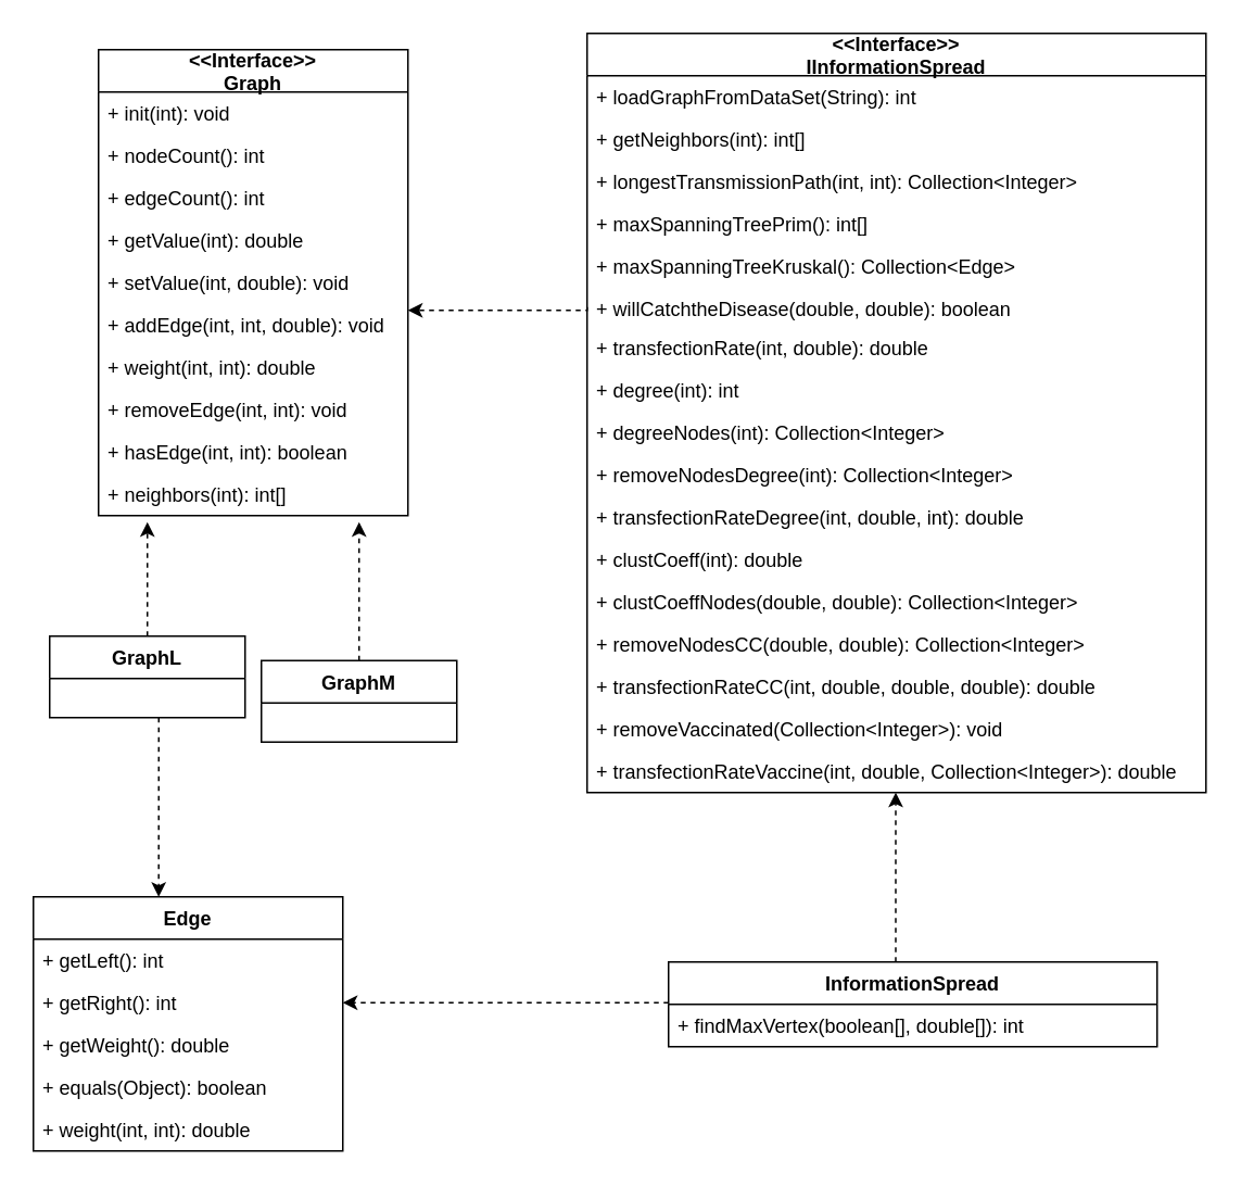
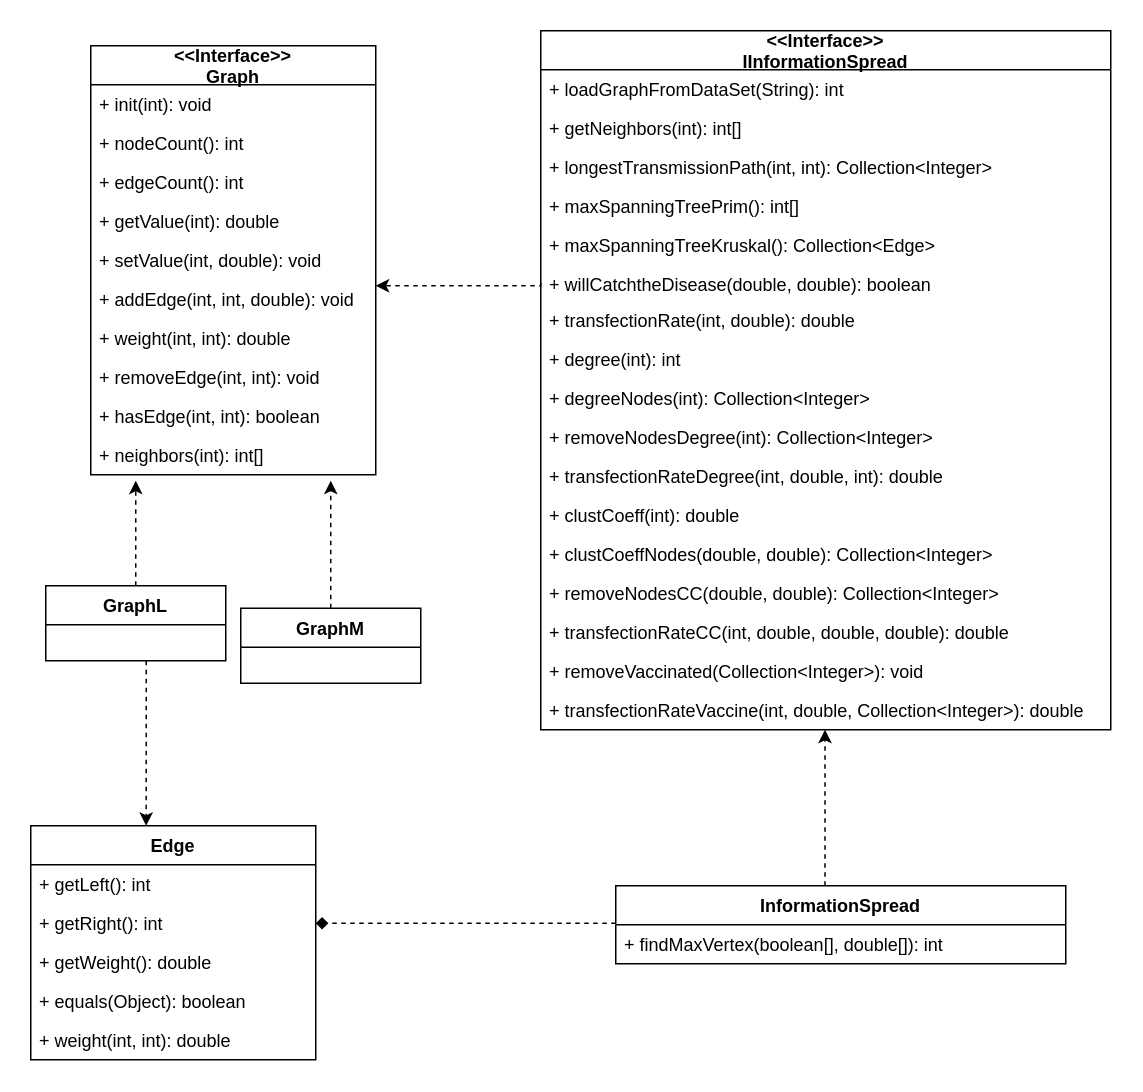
- <mxCell id="37" style="edgeStyle=orthogonalEdgeStyle;rounded=0;orthogonalLoop=1;jettySize=auto;html=1;entryX=1;entryY=0.5;entryDx=0;entryDy=0;dashed=1;strokeColor=#000000;" edge="1" parent="1" source="38" target="43"><mxGeometry relative="1" as="geometry"><Array as="points"><mxPoint x="360" y="615" /><mxPoint x="360" y="615" /></Array></mxGeometry></mxCell>
+ <mxCell id="37" style="edgeStyle=orthogonalEdgeStyle;rounded=0;orthogonalLoop=1;jettySize=auto;html=1;entryX=1;entryY=0.5;entryDx=0;entryDy=0;dashed=1;strokeColor=#000000;endArrow=diamond;" edge="1" parent="1" source="38" target="43"><mxGeometry relative="1" as="geometry"><Array as="points"><mxPoint x="360" y="615" /><mxPoint x="360" y="615" /></Array></mxGeometry></mxCell>
